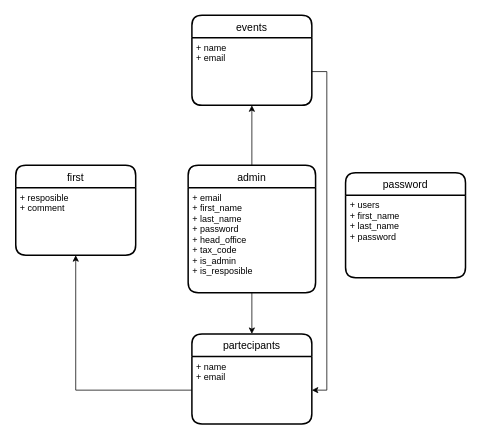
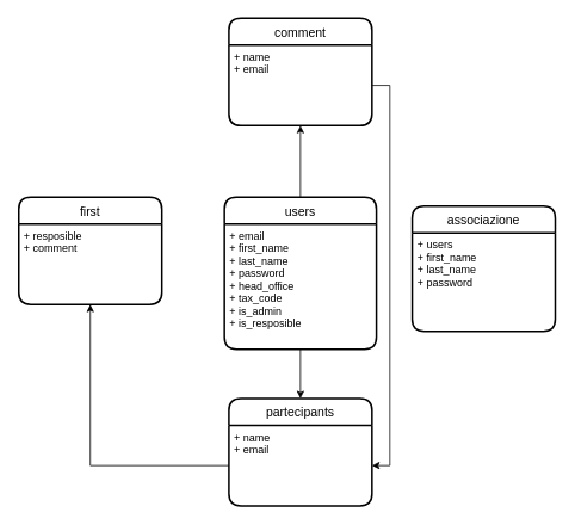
- <mxCell id="9" value="events" style="swimlane;childLayout=stackLayout;horizontal=1;startSize=30;horizontalStack=0;rounded=1;fontSize=14;fontStyle=0;strokeWidth=2;resizeParent=0;resizeLast=1;shadow=0;dashed=0;align=center;" vertex="1" parent="1"><mxGeometry x="255" y="20" width="160" height="120" as="geometry" /></mxCell>
+ <mxCell id="9" value="comment" style="swimlane;childLayout=stackLayout;horizontal=1;startSize=30;horizontalStack=0;rounded=1;fontSize=14;fontStyle=0;strokeWidth=2;resizeParent=0;resizeLast=1;shadow=0;dashed=0;align=center;" vertex="1" parent="1"><mxGeometry x="255" y="20" width="160" height="120" as="geometry" /></mxCell>
- <mxCell id="5" value="admin" style="swimlane;childLayout=stackLayout;horizontal=1;startSize=30;horizontalStack=0;rounded=1;fontSize=14;fontStyle=0;strokeWidth=2;resizeParent=0;resizeLast=1;shadow=0;dashed=0;align=center;" parent="1" vertex="1"><mxGeometry x="250" y="220" width="170" height="170" as="geometry" /></mxCell>
+ <mxCell id="5" value="users" style="swimlane;childLayout=stackLayout;horizontal=1;startSize=30;horizontalStack=0;rounded=1;fontSize=14;fontStyle=0;strokeWidth=2;resizeParent=0;resizeLast=1;shadow=0;dashed=0;align=center;" parent="1" vertex="1"><mxGeometry x="250" y="220" width="170" height="170" as="geometry" /></mxCell>
- <mxCell id="14" value="password" style="swimlane;childLayout=stackLayout;horizontal=1;startSize=30;horizontalStack=0;rounded=1;fontSize=14;fontStyle=0;strokeWidth=2;resizeParent=0;resizeLast=1;shadow=0;dashed=0;align=center;" vertex="1" parent="1"><mxGeometry x="460" y="230" width="160" height="140" as="geometry" /></mxCell>
+ <mxCell id="14" value="associazione" style="swimlane;childLayout=stackLayout;horizontal=1;startSize=30;horizontalStack=0;rounded=1;fontSize=14;fontStyle=0;strokeWidth=2;resizeParent=0;resizeLast=1;shadow=0;dashed=0;align=center;" vertex="1" parent="1"><mxGeometry x="460" y="230" width="160" height="140" as="geometry" /></mxCell>
